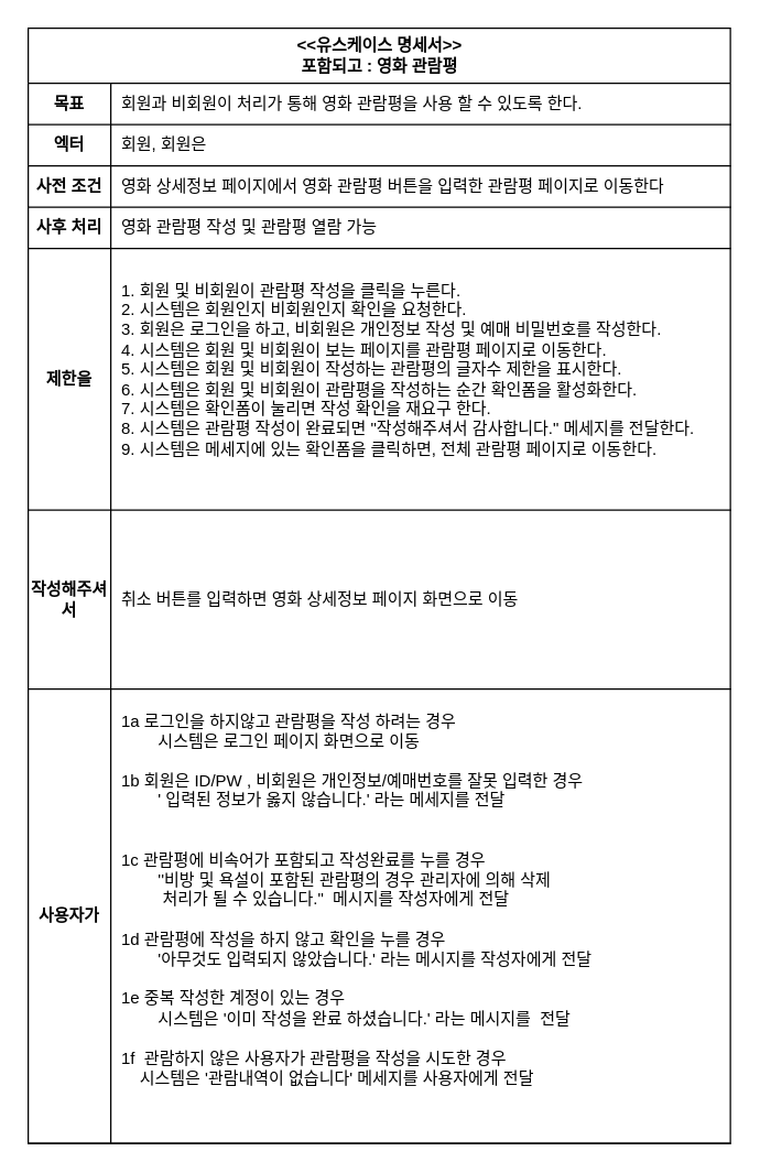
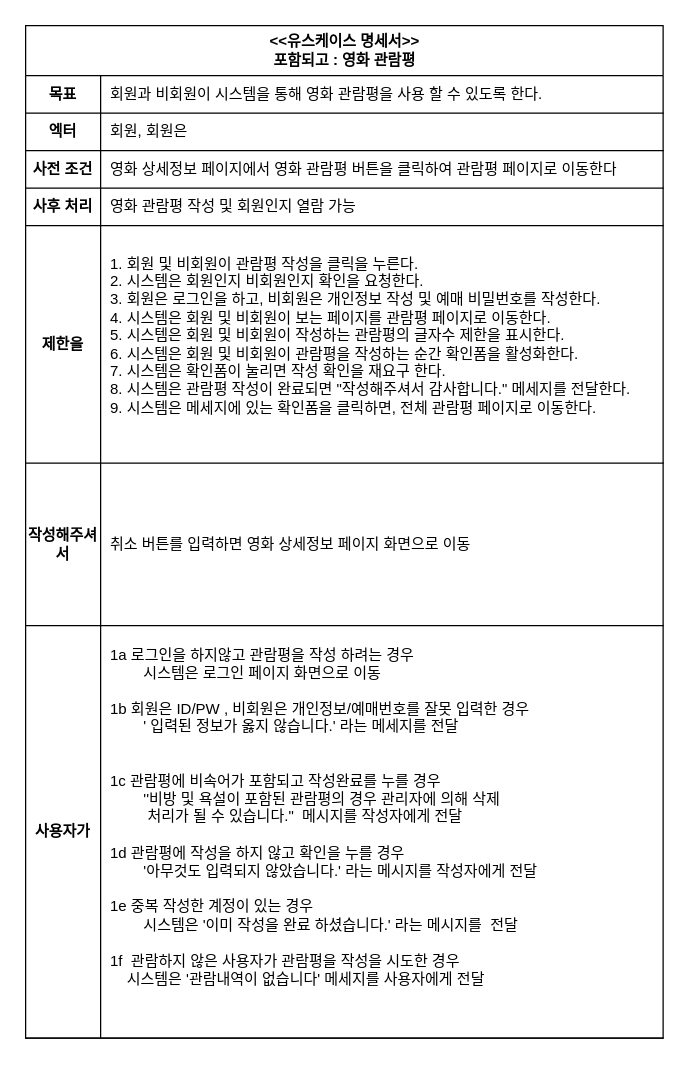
- <mxCell id="5" value="&lt;span style=&quot;text-wrap: nowrap;&quot;&gt;&lt;span style=&quot;font-weight: 400;&quot;&gt;회원과 비회원이 처리가 통해 영화&amp;nbsp;&lt;/span&gt;&lt;span style=&quot;text-align: center; font-weight: normal;&quot;&gt;관람평을&lt;/span&gt;&lt;span style=&quot;font-weight: 400;&quot;&gt;&amp;nbsp;사용 할 수 있도록 한다.&lt;/span&gt;&lt;/span&gt;" style="shape=partialRectangle;connectable=0;fillColor=none;top=0;left=0;bottom=0;right=0;align=left;spacingLeft=6;fontStyle=1;overflow=hidden;whiteSpace=wrap;html=1;" parent="3" vertex="1"><mxGeometry x="60" width="450" height="30" as="geometry"><mxRectangle width="450" height="30" as="alternateBounds" /></mxGeometry></mxCell>
+ <mxCell id="5" value="&lt;span style=&quot;text-wrap: nowrap;&quot;&gt;&lt;span style=&quot;font-weight: 400;&quot;&gt;회원과 비회원이 시스템을 통해 영화&amp;nbsp;&lt;/span&gt;&lt;span style=&quot;text-align: center; font-weight: normal;&quot;&gt;관람평을&lt;/span&gt;&lt;span style=&quot;font-weight: 400;&quot;&gt;&amp;nbsp;사용 할 수 있도록 한다.&lt;/span&gt;&lt;/span&gt;" style="shape=partialRectangle;connectable=0;fillColor=none;top=0;left=0;bottom=0;right=0;align=left;spacingLeft=6;fontStyle=1;overflow=hidden;whiteSpace=wrap;html=1;" parent="3" vertex="1"><mxGeometry x="60" width="450" height="30" as="geometry"><mxRectangle width="450" height="30" as="alternateBounds" /></mxGeometry></mxCell>
- <mxCell id="11" value="영화 상세정보 페이지에서 영화 관람평 버튼을 입력한 관람평 페이지로 이동한다" style="shape=partialRectangle;connectable=0;fillColor=none;top=0;left=0;bottom=0;right=0;align=left;spacingLeft=6;fontStyle=0;overflow=hidden;whiteSpace=wrap;html=1;" parent="9" vertex="1"><mxGeometry x="60" width="450" height="30" as="geometry"><mxRectangle width="450" height="30" as="alternateBounds" /></mxGeometry></mxCell>
+ <mxCell id="11" value="영화 상세정보 페이지에서 영화 관람평 버튼을 클릭하여 관람평 페이지로 이동한다" style="shape=partialRectangle;connectable=0;fillColor=none;top=0;left=0;bottom=0;right=0;align=left;spacingLeft=6;fontStyle=0;overflow=hidden;whiteSpace=wrap;html=1;" parent="9" vertex="1"><mxGeometry x="60" width="450" height="30" as="geometry"><mxRectangle width="450" height="30" as="alternateBounds" /></mxGeometry></mxCell>
- <mxCell id="14" value="영화 관람평 작성 및 관람평 열람 가능" style="shape=partialRectangle;connectable=0;fillColor=none;top=0;left=0;bottom=0;right=0;align=left;spacingLeft=6;fontStyle=0;overflow=hidden;whiteSpace=wrap;html=1;" parent="12" vertex="1"><mxGeometry x="60" width="450" height="30" as="geometry"><mxRectangle width="450" height="30" as="alternateBounds" /></mxGeometry></mxCell>
+ <mxCell id="14" value="영화 관람평 작성 및 회원인지 열람 가능" style="shape=partialRectangle;connectable=0;fillColor=none;top=0;left=0;bottom=0;right=0;align=left;spacingLeft=6;fontStyle=0;overflow=hidden;whiteSpace=wrap;html=1;" parent="12" vertex="1"><mxGeometry x="60" width="450" height="30" as="geometry"><mxRectangle width="450" height="30" as="alternateBounds" /></mxGeometry></mxCell>
